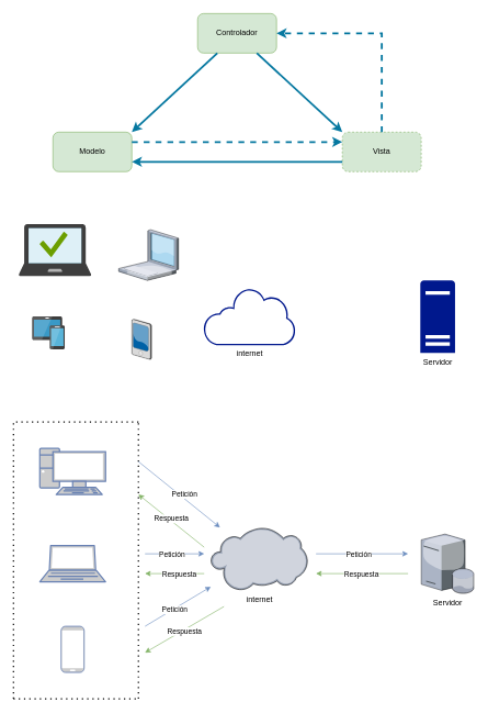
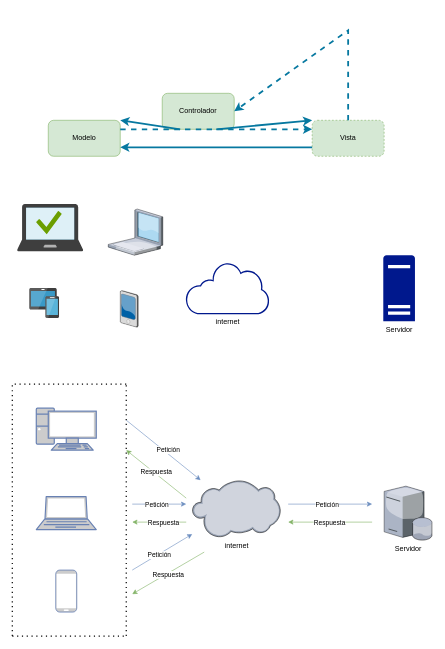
- <mxCell id="2" value="Controlador" style="rounded=1;whiteSpace=wrap;html=1;fillColor=#d5e8d4;strokeColor=#82b366;" parent="1" vertex="1"><mxGeometry x="300" y="20" width="120" height="60" as="geometry" /></mxCell>
+ <mxCell id="2" value="Controlador" style="rounded=1;whiteSpace=wrap;html=1;fillColor=#d5e8d4;strokeColor=#82b366;" parent="1" vertex="1"><mxGeometry x="270" y="155" width="120" height="60" as="geometry" /></mxCell>
